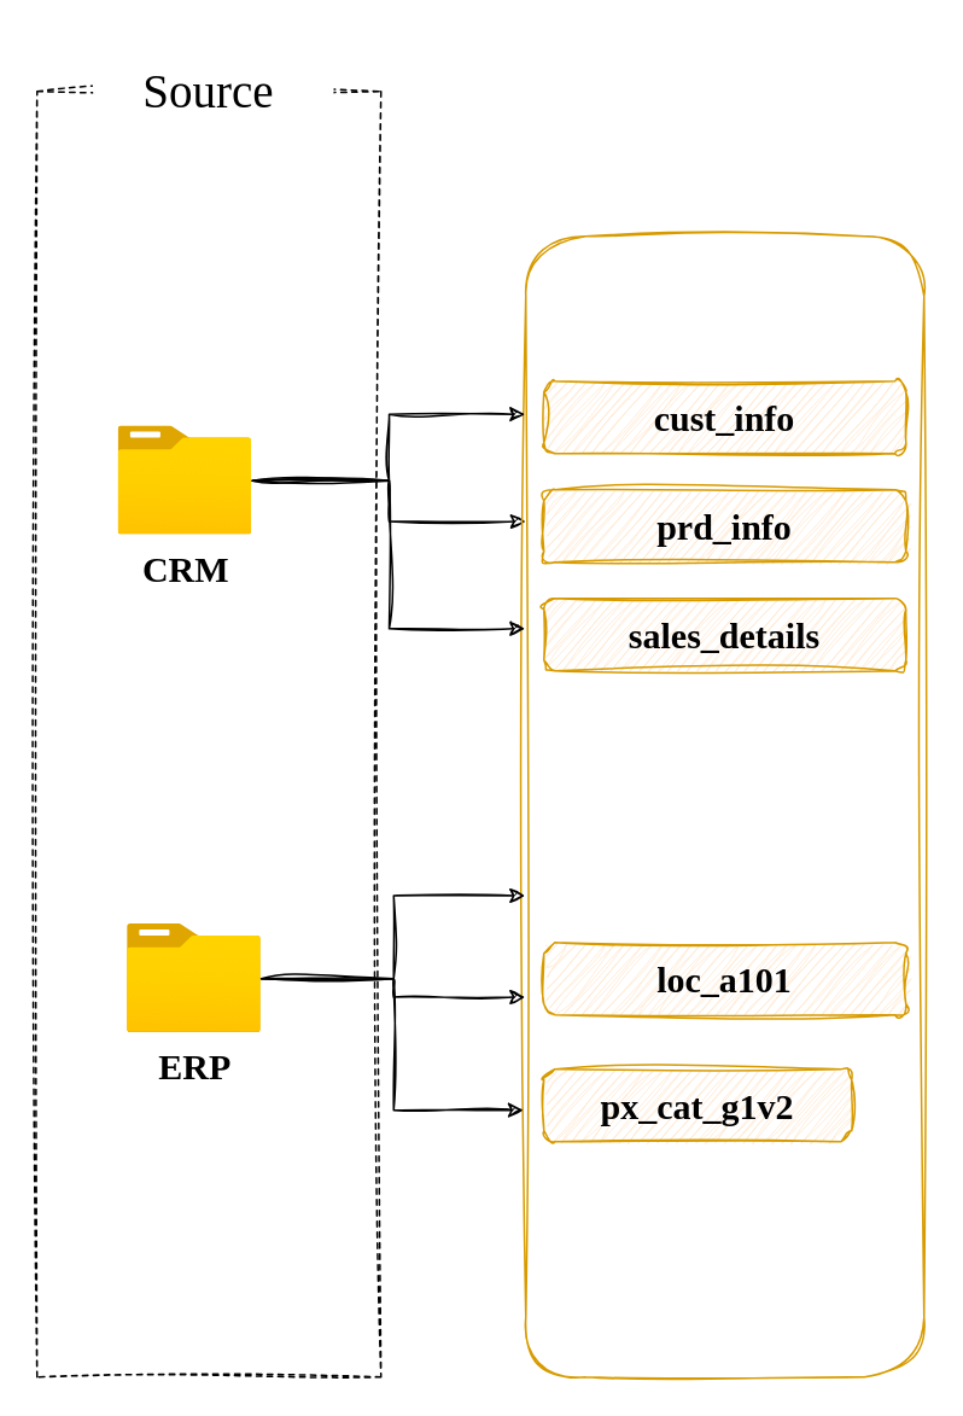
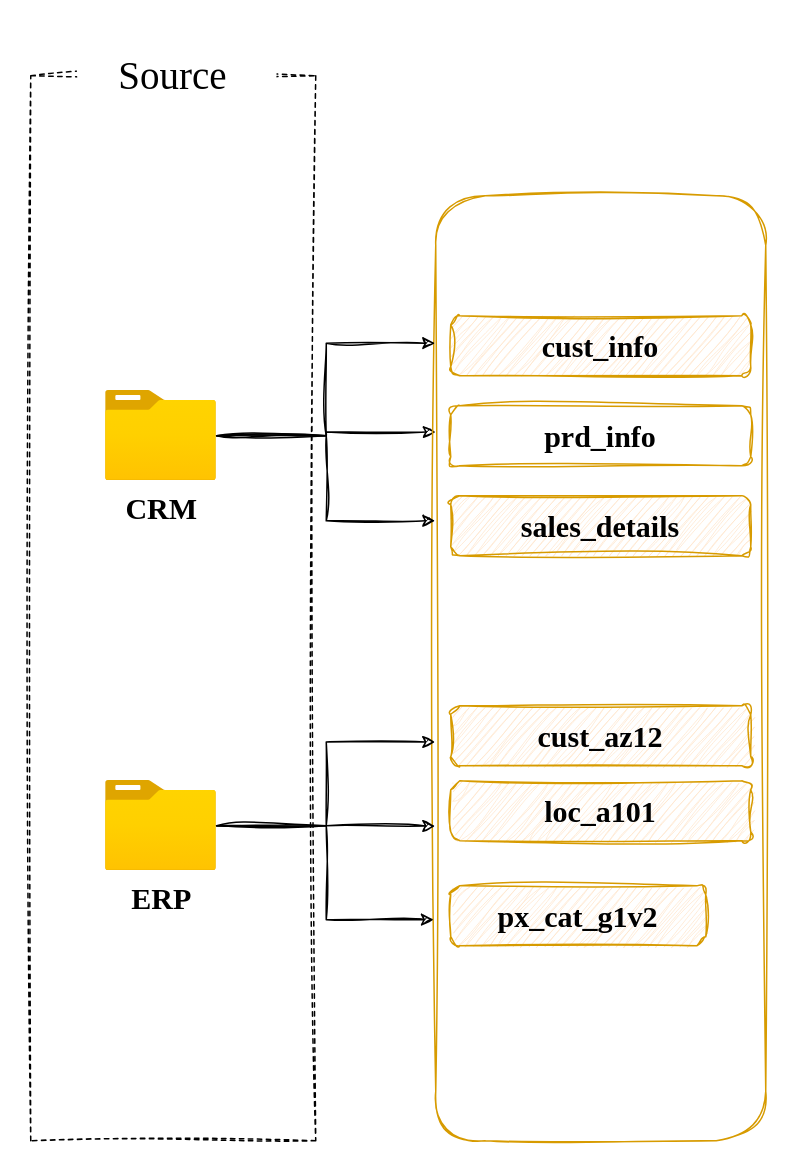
- <mxCell id="5" value="&lt;b style=&quot;font-size: 20px;&quot;&gt;CRM&lt;/b&gt;" style="image;aspect=fixed;html=1;points=[];align=center;fontSize=12;image=img/lib/azure2/general/Folder_Blank.svg;sketch=1;hachureGap=4;jiggle=2;curveFitting=1;fontFamily=Architects Daughter;fontSource=https%3A%2F%2Ffonts.googleapis.com%2Fcss%3Ffamily%3DArchitects%2BDaughter;" parent="1" vertex="1"><mxGeometry x="65" y="235" width="73.93" height="60" as="geometry" /></mxCell>
+ <mxCell id="5" value="&lt;b style=&quot;font-size: 20px;&quot;&gt;CRM&lt;/b&gt;" style="image;aspect=fixed;html=1;points=[];align=center;fontSize=12;image=img/lib/azure2/general/Folder_Blank.svg;sketch=1;hachureGap=4;jiggle=2;curveFitting=1;fontFamily=Architects Daughter;fontSource=https%3A%2F%2Ffonts.googleapis.com%2Fcss%3Ffamily%3DArchitects%2BDaughter;" parent="1" vertex="1"><mxGeometry x="70" y="260" width="73.93" height="60" as="geometry" /></mxCell>
- <mxCell id="9" value="&lt;span style=&quot;font-size: 20px;&quot;&gt;&lt;b&gt;prd_info&lt;/b&gt;&lt;/span&gt;" style="rounded=1;whiteSpace=wrap;html=1;sketch=1;hachureGap=4;jiggle=2;curveFitting=1;fontFamily=Architects Daughter;fontSource=https%3A%2F%2Ffonts.googleapis.com%2Fcss%3Ffamily%3DArchitects%2BDaughter;fillColor=#ffe6cc;strokeColor=#d79b00;" parent="1" vertex="1"><mxGeometry x="300" y="270" width="200" height="40" as="geometry" /></mxCell>
+ <mxCell id="9" value="&lt;span style=&quot;font-size: 20px;&quot;&gt;&lt;b&gt;prd_info&lt;/b&gt;&lt;/span&gt;" style="rounded=1;whiteSpace=wrap;html=1;sketch=1;hachureGap=4;jiggle=2;curveFitting=1;fontFamily=Architects Daughter;fontSource=https%3A%2F%2Ffonts.googleapis.com%2Fcss%3Ffamily%3DArchitects%2BDaughter;fillColor=#ffffff;strokeColor=#d79b00;" parent="1" vertex="1"><mxGeometry x="300" y="270" width="200" height="40" as="geometry" /></mxCell>
+ <mxCell id="11" value="&lt;font style=&quot;font-size: 20px;&quot;&gt;&lt;b style=&quot;&quot;&gt;cust_az12&lt;/b&gt;&lt;/font&gt;" style="rounded=1;whiteSpace=wrap;html=1;sketch=1;hachureGap=4;jiggle=2;curveFitting=1;fontFamily=Architects Daughter;fontSource=https%3A%2F%2Ffonts.googleapis.com%2Fcss%3Ffamily%3DArchitects%2BDaughter;fillColor=#ffe6cc;strokeColor=#d79b00;" parent="1" vertex="1"><mxGeometry x="300" y="470" width="200" height="40" as="geometry" /></mxCell>
- <mxCell id="6" value="&lt;font style=&quot;font-size: 20px;&quot;&gt;&lt;b&gt;ERP&lt;/b&gt;&lt;/font&gt;" style="image;aspect=fixed;html=1;points=[];align=center;fontSize=12;image=img/lib/azure2/general/Folder_Blank.svg;sketch=1;hachureGap=4;jiggle=2;curveFitting=1;fontFamily=Architects Daughter;fontSource=https%3A%2F%2Ffonts.googleapis.com%2Fcss%3Ffamily%3DArchitects%2BDaughter;" parent="1" vertex="1"><mxGeometry x="70" y="510" width="73.93" height="60" as="geometry" /></mxCell>
+ <mxCell id="6" value="&lt;font style=&quot;font-size: 20px;&quot;&gt;&lt;b&gt;ERP&lt;/b&gt;&lt;/font&gt;" style="image;aspect=fixed;html=1;points=[];align=center;fontSize=12;image=img/lib/azure2/general/Folder_Blank.svg;sketch=1;hachureGap=4;jiggle=2;curveFitting=1;fontFamily=Architects Daughter;fontSource=https%3A%2F%2Ffonts.googleapis.com%2Fcss%3Ffamily%3DArchitects%2BDaughter;" parent="1" vertex="1"><mxGeometry x="70" y="520" width="73.93" height="60" as="geometry" /></mxCell>
